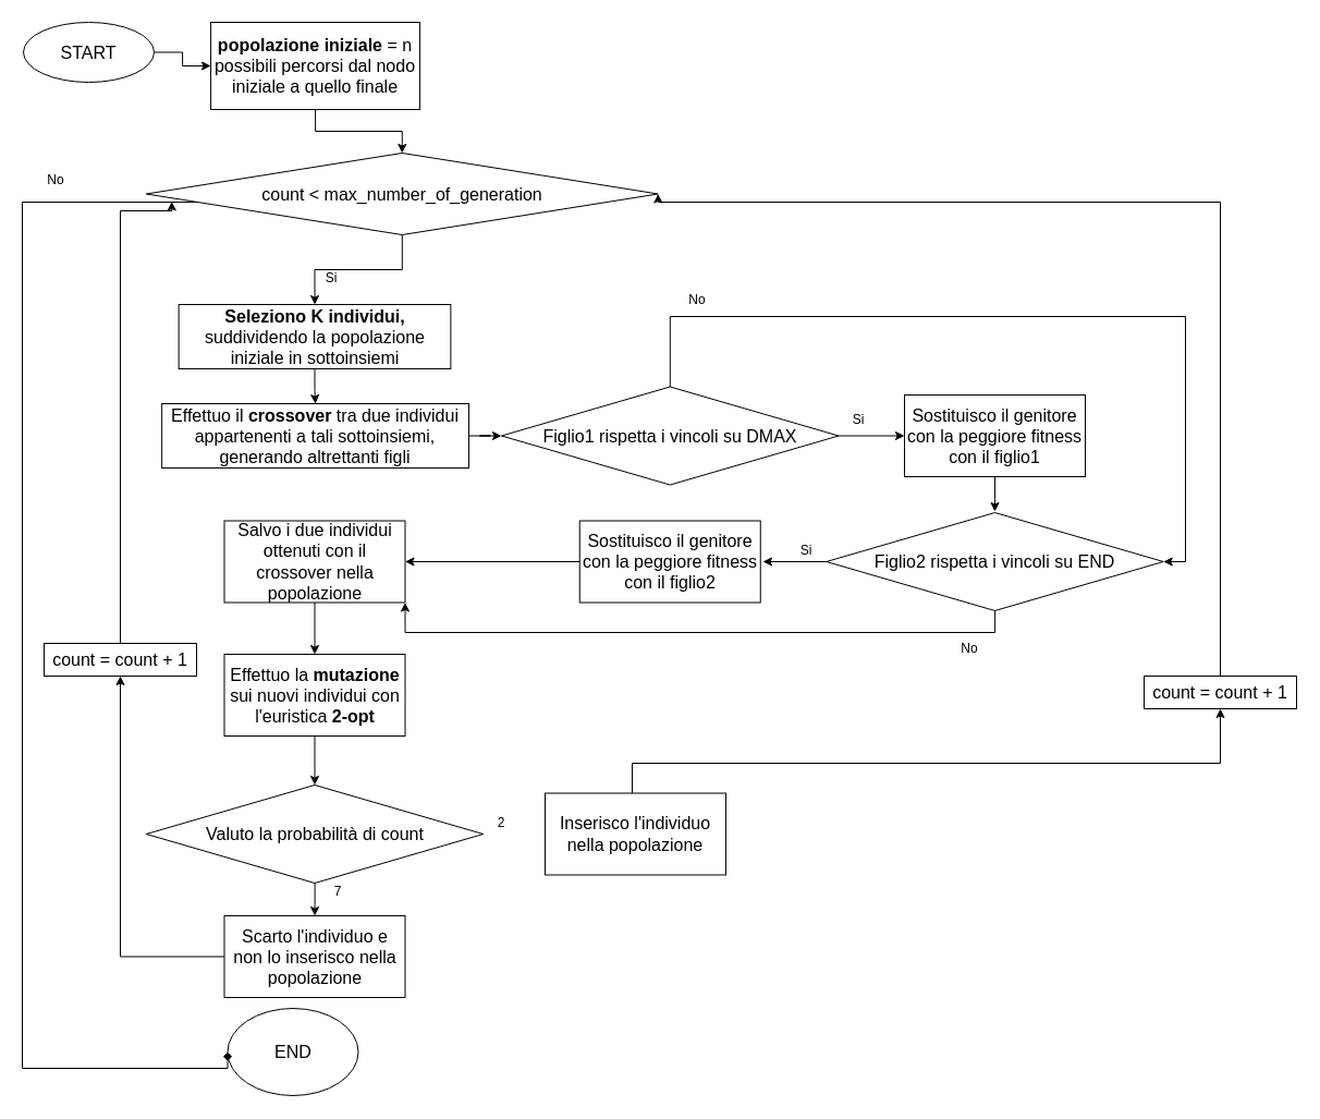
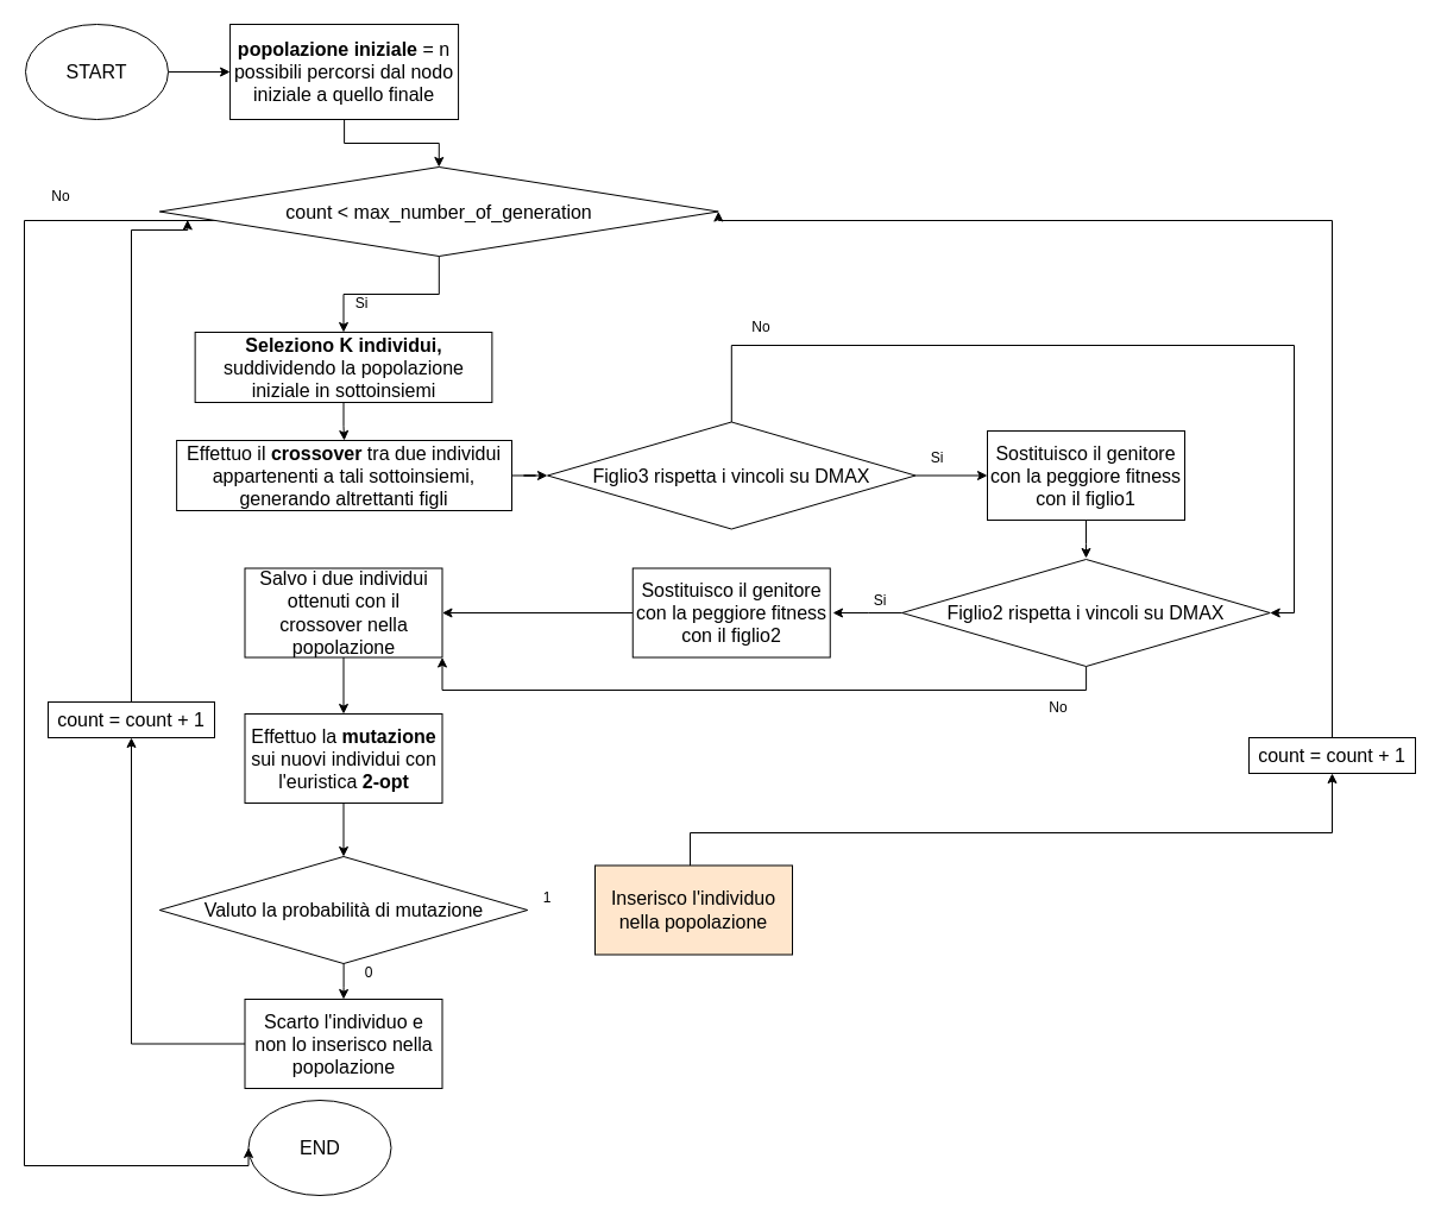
- <mxCell id="3" value="START" style="ellipse;fontSize=16;labelBackgroundColor=none;whiteSpace=wrap;html=1;" parent="1" vertex="1"><mxGeometry x="21" y="20" width="120" height="55" as="geometry" /></mxCell>
+ <mxCell id="3" value="START" style="ellipse;fontSize=16;labelBackgroundColor=none;whiteSpace=wrap;html=1;" parent="1" vertex="1"><mxGeometry x="21" y="20" width="120" height="80" as="geometry" /></mxCell>
- <mxCell id="18" value="Figlio1 rispetta i vincoli su DMAX" style="rhombus;fontSize=16;labelBackgroundColor=none;whiteSpace=wrap;html=1;" parent="1" vertex="1"><mxGeometry x="460" y="354.5" width="309.5" height="90" as="geometry" /></mxCell>
+ <mxCell id="18" value="Figlio3 rispetta i vincoli su DMAX" style="rhombus;fontSize=16;labelBackgroundColor=none;whiteSpace=wrap;html=1;" parent="1" vertex="1"><mxGeometry x="460" y="354.5" width="309.5" height="90" as="geometry" /></mxCell>
- <mxCell id="23" value="Figlio2 rispetta i vincoli su END" style="rhombus;fontSize=16;labelBackgroundColor=none;whiteSpace=wrap;html=1;" parent="1" vertex="1"><mxGeometry x="758.25" y="470" width="309.5" height="90" as="geometry" /></mxCell>
+ <mxCell id="23" value="Figlio2 rispetta i vincoli su DMAX" style="rhombus;fontSize=16;labelBackgroundColor=none;whiteSpace=wrap;html=1;" parent="1" vertex="1"><mxGeometry x="758.25" y="470" width="309.5" height="90" as="geometry" /></mxCell>
- <mxCell id="44" value="2" style="text;html=1;strokeColor=none;fillColor=none;align=center;verticalAlign=middle;whiteSpace=wrap;rounded=0;" parent="1" vertex="1"><mxGeometry x="430" y="740" width="60" height="30" as="geometry" /></mxCell>
+ <mxCell id="44" value="1" style="text;html=1;strokeColor=none;fillColor=none;align=center;verticalAlign=middle;whiteSpace=wrap;rounded=0;" parent="1" vertex="1"><mxGeometry x="430" y="740" width="60" height="30" as="geometry" /></mxCell>
- <mxCell id="29" value="Valuto la probabilità di count" style="rhombus;fontSize=16;labelBackgroundColor=none;whiteSpace=wrap;html=1;" parent="1" vertex="1"><mxGeometry x="133.75" y="720" width="309.5" height="90" as="geometry" /></mxCell>
+ <mxCell id="29" value="Valuto la probabilità di mutazione" style="rhombus;fontSize=16;labelBackgroundColor=none;whiteSpace=wrap;html=1;" parent="1" vertex="1"><mxGeometry x="133.75" y="720" width="309.5" height="90" as="geometry" /></mxCell>
- <mxCell id="31" value="Inserisco l'individuo nella popolazione" style="rounded=0;fontSize=16;labelBackgroundColor=none;whiteSpace=wrap;html=1;" parent="1" vertex="1"><mxGeometry x="500" y="727.5" width="166" height="75" as="geometry" /></mxCell>
+ <mxCell id="31" value="Inserisco l'individuo nella popolazione" style="rounded=0;fontSize=16;labelBackgroundColor=none;whiteSpace=wrap;html=1;fillColor=#ffe6cc;" parent="1" vertex="1"><mxGeometry x="500" y="727.5" width="166" height="75" as="geometry" /></mxCell>
- <mxCell id="45" value="7" style="text;html=1;strokeColor=none;fillColor=none;align=center;verticalAlign=middle;whiteSpace=wrap;rounded=0;" parent="1" vertex="1"><mxGeometry x="280" y="802.5" width="60" height="30" as="geometry" /></mxCell>
+ <mxCell id="45" value="0" style="text;html=1;strokeColor=none;fillColor=none;align=center;verticalAlign=middle;whiteSpace=wrap;rounded=0;" parent="1" vertex="1"><mxGeometry x="280" y="802.5" width="60" height="30" as="geometry" /></mxCell>
- <mxCell id="12" style="edgeStyle=orthogonalEdgeStyle;rounded=0;orthogonalLoop=1;jettySize=auto;html=1;entryX=0;entryY=0.5;entryDx=0;entryDy=0;endArrow=diamond;" parent="1" source="13" target="6" edge="1"><mxGeometry relative="1" as="geometry"><Array as="points"><mxPoint x="20" y="185" /><mxPoint x="20" y="980" /></Array></mxGeometry></mxCell>
+ <mxCell id="12" style="edgeStyle=orthogonalEdgeStyle;rounded=0;orthogonalLoop=1;jettySize=auto;html=1;entryX=0;entryY=0.5;entryDx=0;entryDy=0;" parent="1" source="13" target="6" edge="1"><mxGeometry relative="1" as="geometry"><Array as="points"><mxPoint x="20" y="185" /><mxPoint x="20" y="980" /></Array></mxGeometry></mxCell>
